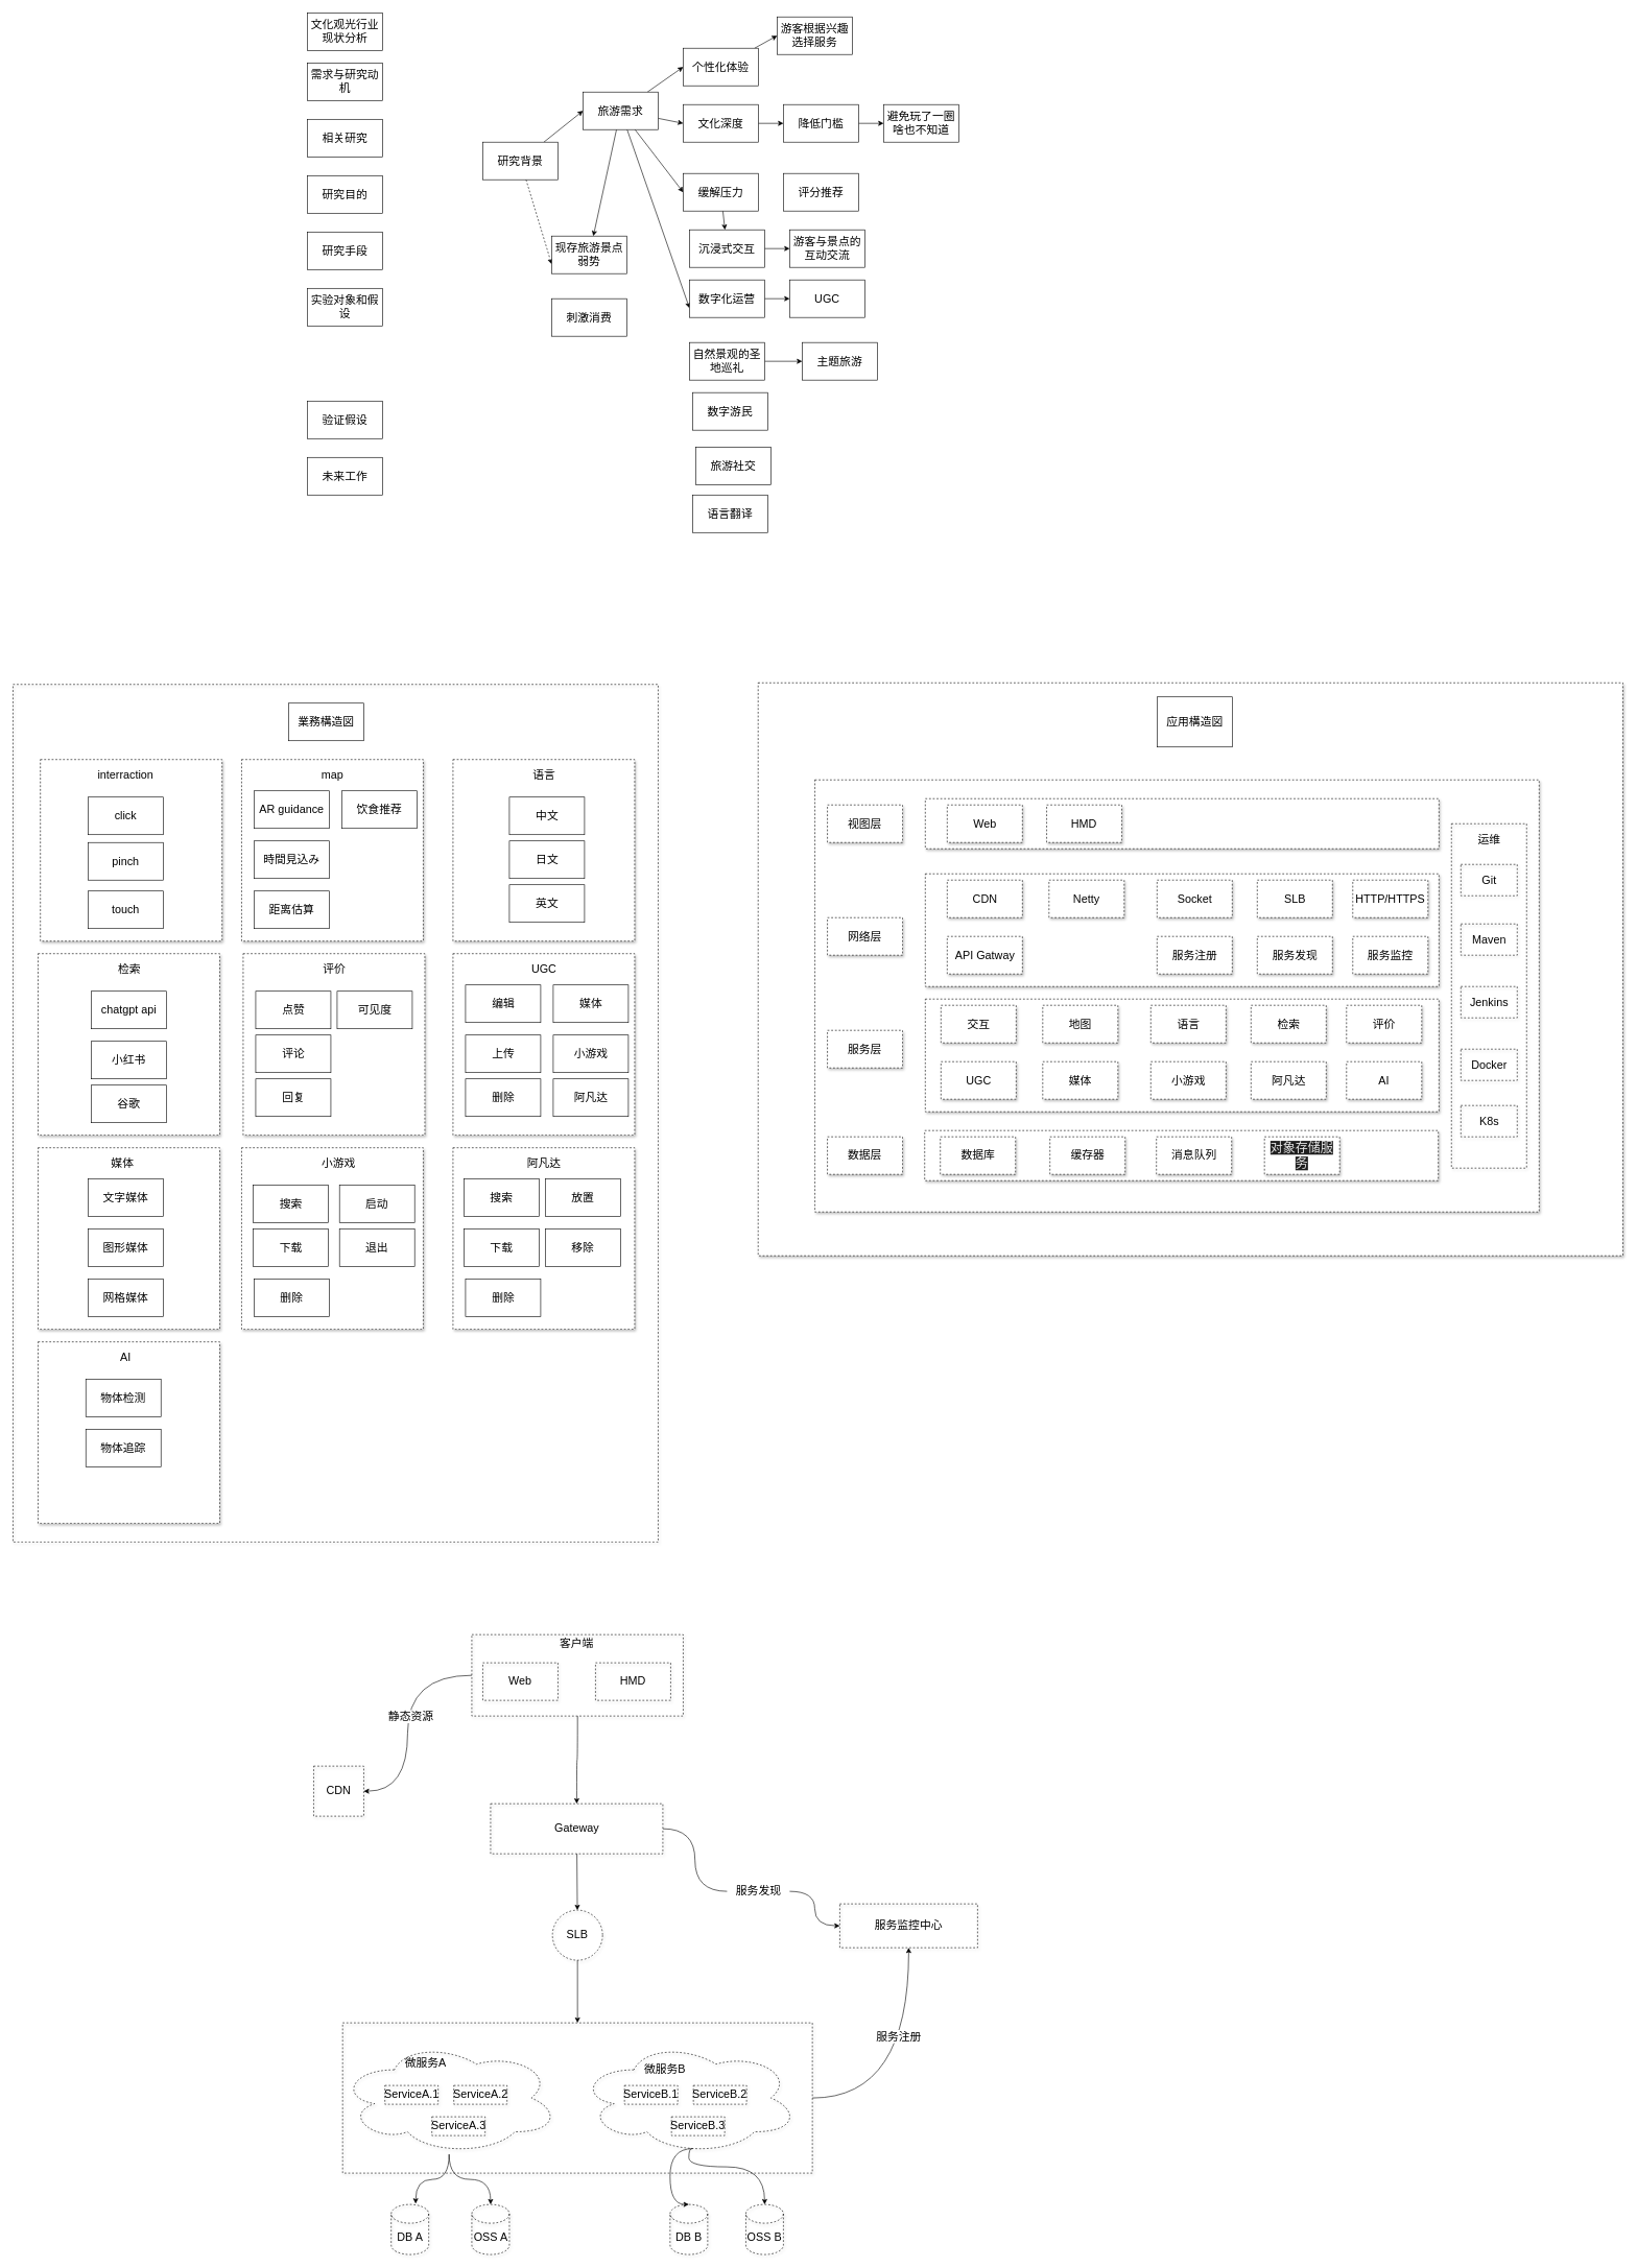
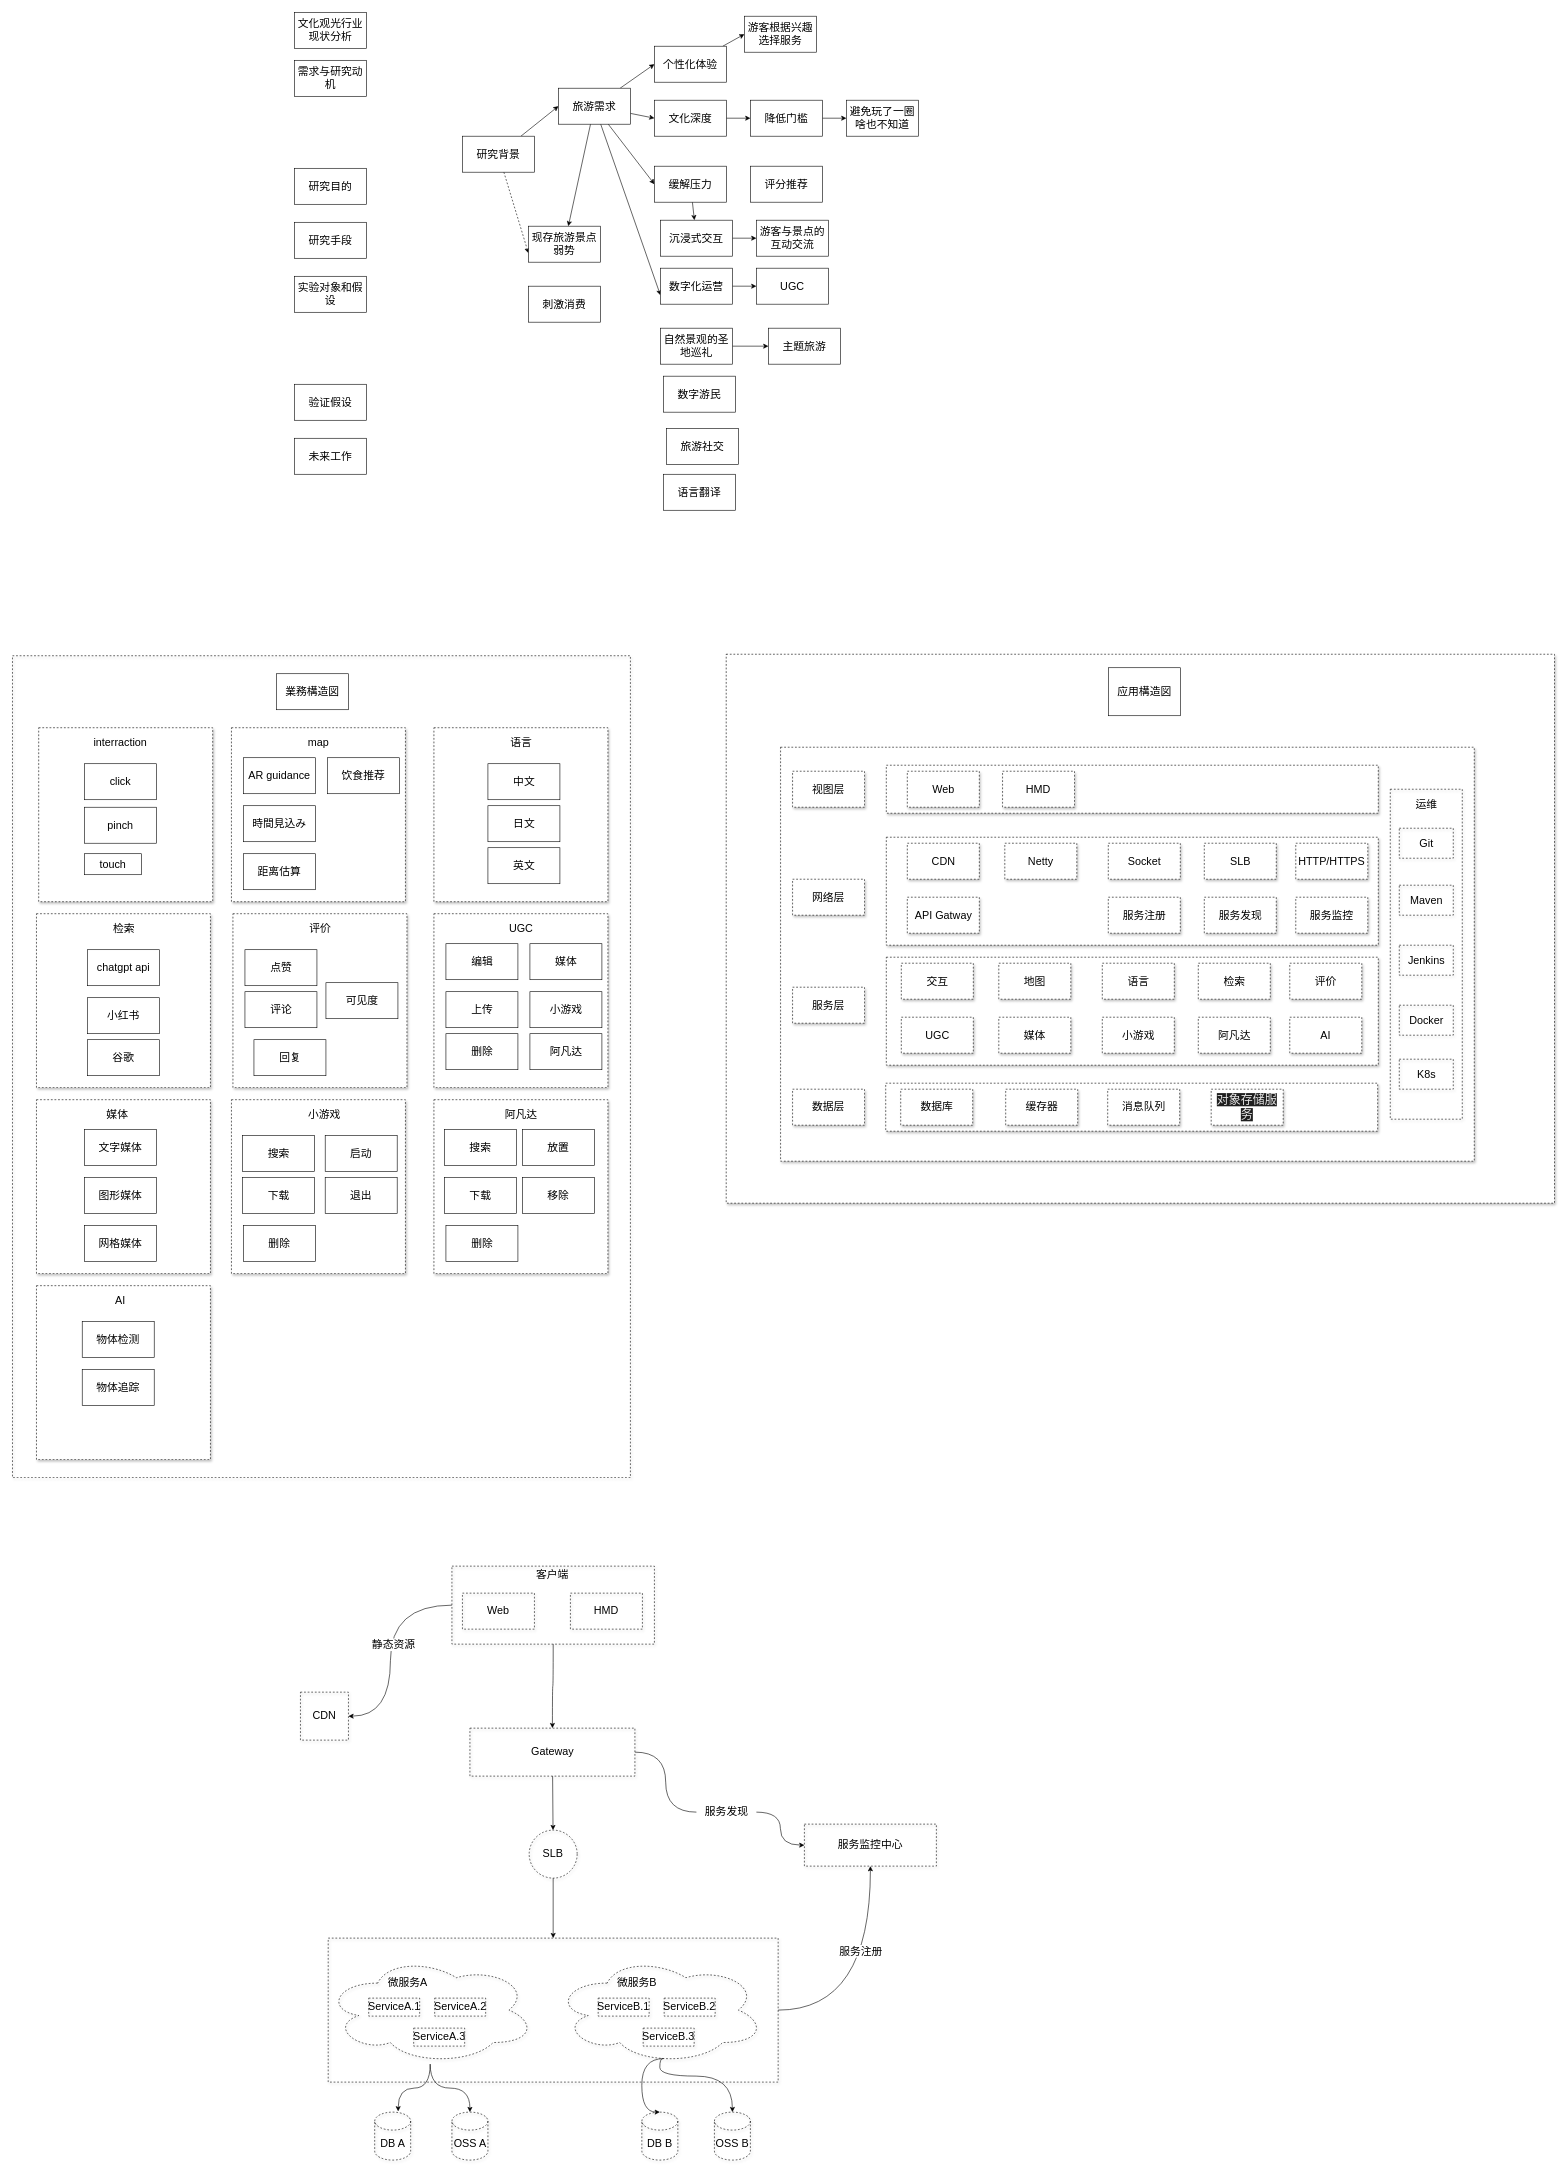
- <mxCell id="178" value="&lt;span style=&quot;font-size: 18px;&quot;&gt;相关研究&lt;/span&gt;" style="rounded=0;whiteSpace=wrap;html=1;" vertex="1" parent="1"><mxGeometry x="490" y="190" width="120" height="60" as="geometry" /></mxCell>
- <mxCell id="70" value="&lt;span style=&quot;font-size: 18px;&quot;&gt;touch&lt;/span&gt;" style="rounded=0;whiteSpace=wrap;html=1;" vertex="1" parent="1"><mxGeometry x="140" y="1422.5" width="120" height="60" as="geometry" /></mxCell>
+ <mxCell id="70" value="&lt;span style=&quot;font-size: 18px;&quot;&gt;touch&lt;/span&gt;" style="rounded=0;whiteSpace=wrap;html=1;" vertex="1" parent="1"><mxGeometry x="140" y="1422.5" width="95" height="35" as="geometry" /></mxCell>
- <mxCell id="89" value="&lt;font style=&quot;font-size: 18px;&quot;&gt;可见度&lt;/font&gt;" style="rounded=0;whiteSpace=wrap;html=1;" vertex="1" parent="1"><mxGeometry x="537.5" y="1582.5" width="120" height="60" as="geometry" /></mxCell>
+ <mxCell id="89" value="&lt;font style=&quot;font-size: 18px;&quot;&gt;可见度&lt;/font&gt;" style="rounded=0;whiteSpace=wrap;html=1;" vertex="1" parent="1"><mxGeometry x="542.5" y="1637.5" width="120" height="60" as="geometry" /></mxCell>
- <mxCell id="88" value="&lt;span style=&quot;font-size: 18px;&quot;&gt;回复&lt;/span&gt;" style="rounded=0;whiteSpace=wrap;html=1;" vertex="1" parent="1"><mxGeometry x="407.5" y="1722.5" width="120" height="60" as="geometry" /></mxCell>
+ <mxCell id="88" value="&lt;span style=&quot;font-size: 18px;&quot;&gt;回复&lt;/span&gt;" style="rounded=0;whiteSpace=wrap;html=1;" vertex="1" parent="1"><mxGeometry x="422.5" y="1732.5" width="120" height="60" as="geometry" /></mxCell>
- <mxCell id="155" value="微服务A" style="text;html=1;strokeColor=none;fillColor=none;align=center;verticalAlign=middle;whiteSpace=wrap;rounded=0;shadow=1;dashed=1;fontSize=18;" vertex="1" parent="1"><mxGeometry x="623.75" y="3280" width="110" height="30" as="geometry" /></mxCell>
+ <mxCell id="155" value="微服务A" style="text;html=1;strokeColor=none;fillColor=none;align=center;verticalAlign=middle;whiteSpace=wrap;rounded=0;shadow=1;dashed=1;fontSize=18;" vertex="1" parent="1"><mxGeometry x="623.75" y="3290" width="110" height="30" as="geometry" /></mxCell>
